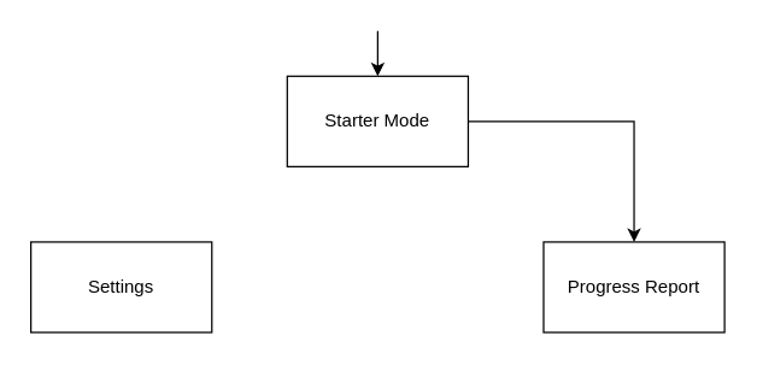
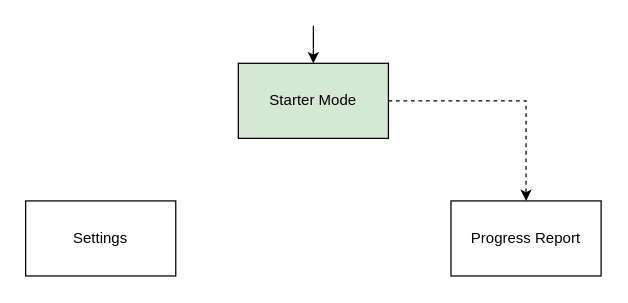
- <mxCell id="4" value="Starter Mode" style="rounded=0;whiteSpace=wrap;html=1;" vertex="1" parent="1"><mxGeometry x="190" y="50" width="120" height="60" as="geometry" /></mxCell>
+ <mxCell id="4" value="Starter Mode" style="rounded=0;whiteSpace=wrap;html=1;fillColor=#d5e8d4;" vertex="1" parent="1"><mxGeometry x="190" y="50" width="120" height="60" as="geometry" /></mxCell>
- <mxCell id="3" style="edgeStyle=orthogonalEdgeStyle;rounded=0;orthogonalLoop=1;jettySize=auto;html=1;exitX=1;exitY=0.5;exitDx=0;exitDy=0;entryX=0.5;entryY=0;entryDx=0;entryDy=0;" edge="1" parent="1" source="4" target="6"><mxGeometry relative="1" as="geometry" /></mxCell>
+ <mxCell id="3" style="edgeStyle=orthogonalEdgeStyle;rounded=0;orthogonalLoop=1;jettySize=auto;html=1;exitX=1;exitY=0.5;exitDx=0;exitDy=0;entryX=0.5;entryY=0;entryDx=0;entryDy=0;dashed=1;" edge="1" parent="1" source="4" target="6"><mxGeometry relative="1" as="geometry" /></mxCell>
